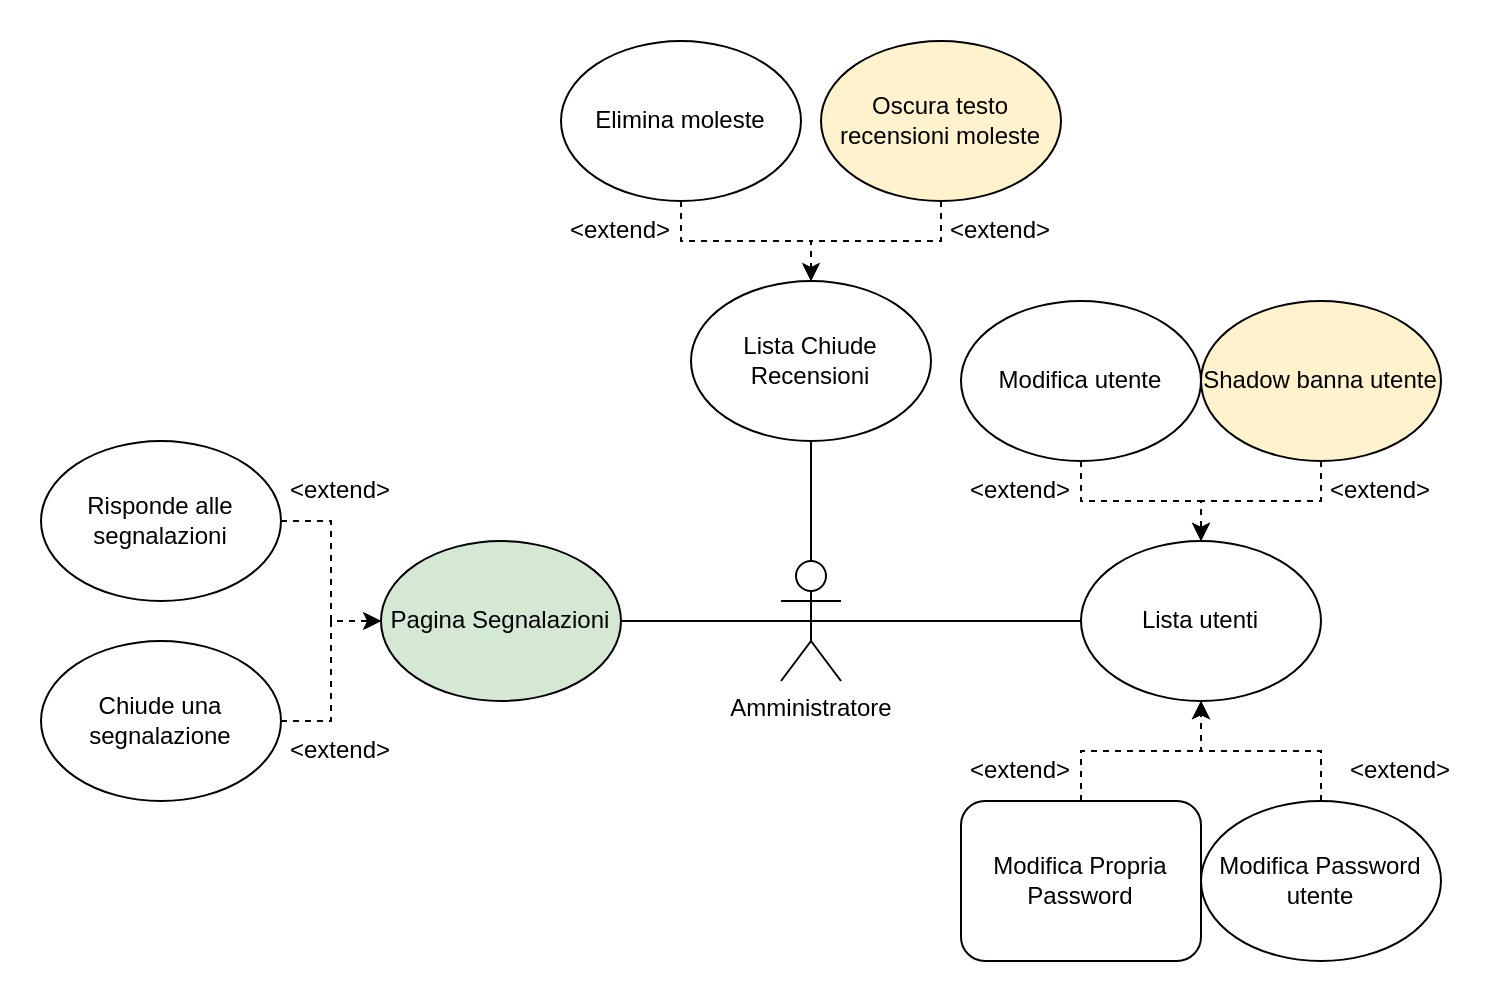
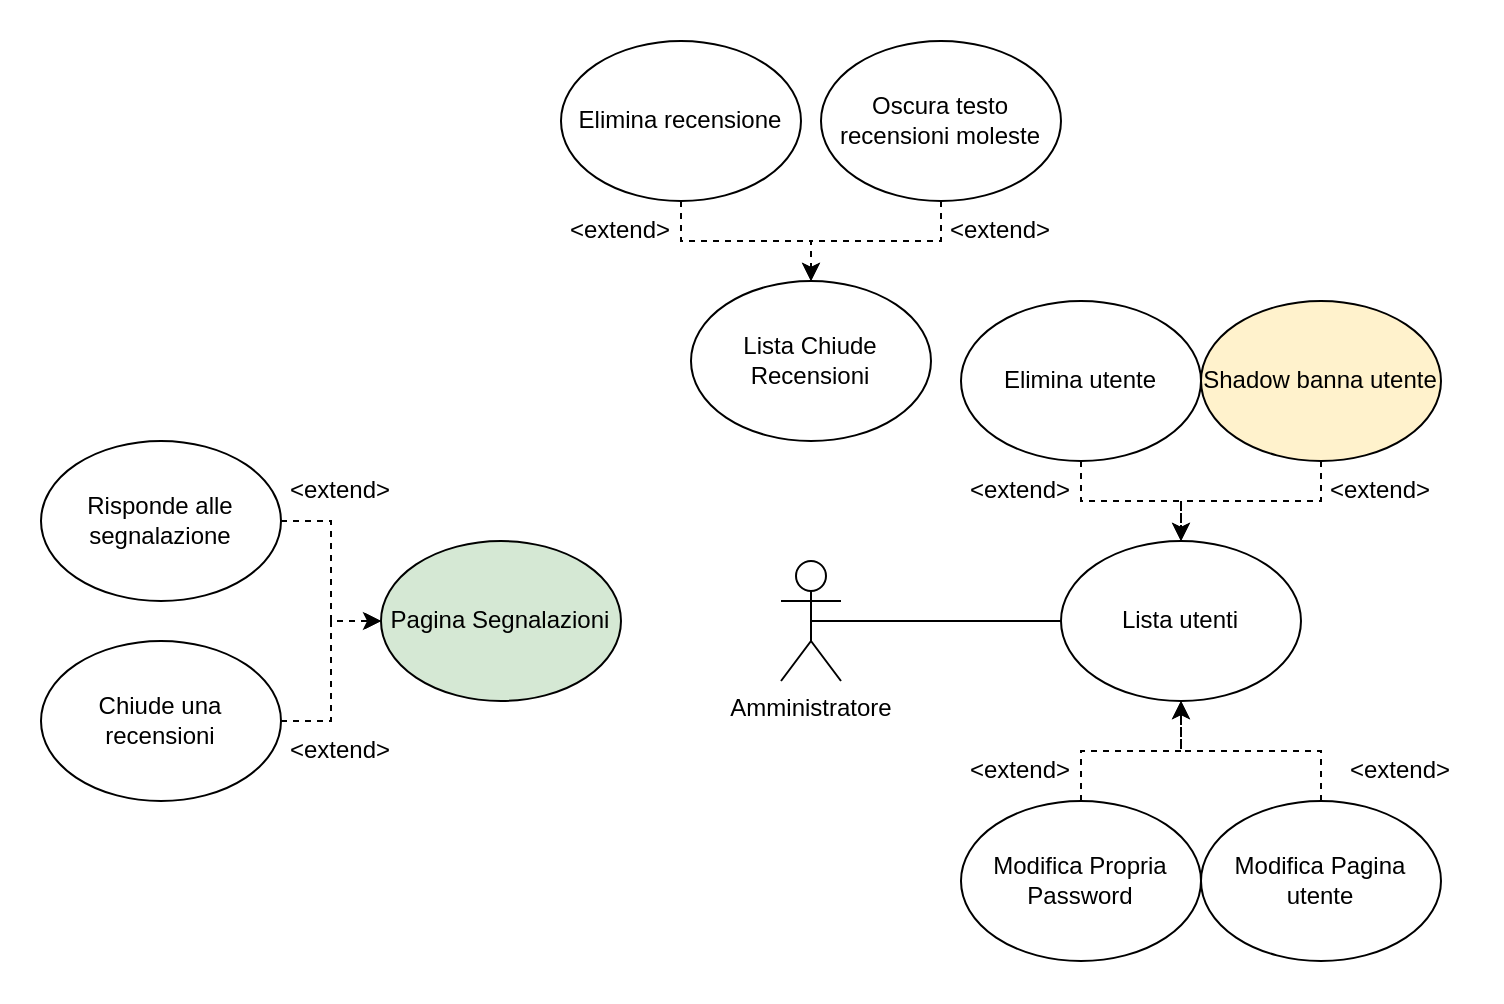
- <mxCell id="24" value="Elimina moleste" style="ellipse;whiteSpace=wrap;html=1;" vertex="1" parent="1"><mxGeometry x="280" y="20" width="120" height="80" as="geometry" /></mxCell>
+ <mxCell id="24" value="Elimina recensione" style="ellipse;whiteSpace=wrap;html=1;" vertex="1" parent="1"><mxGeometry x="280" y="20" width="120" height="80" as="geometry" /></mxCell>
- <mxCell id="15" value="Oscura testo recensioni moleste" style="ellipse;whiteSpace=wrap;html=1;fillColor=#fff2cc;" parent="1" vertex="1"><mxGeometry x="410" y="20" width="120" height="80" as="geometry" /></mxCell>
+ <mxCell id="15" value="Oscura testo recensioni moleste" style="ellipse;whiteSpace=wrap;html=1;" parent="1" vertex="1"><mxGeometry x="410" y="20" width="120" height="80" as="geometry" /></mxCell>
- <mxCell id="14" style="edgeStyle=orthogonalEdgeStyle;rounded=0;orthogonalLoop=1;jettySize=auto;html=1;exitX=0.5;exitY=1;exitDx=0;exitDy=0;entryX=0.5;entryY=0;entryDx=0;entryDy=0;endArrow=open;endFill=1;dashed=1;" parent="1" source="15" target="9" edge="1"><mxGeometry relative="1" as="geometry" /></mxCell>
+ <mxCell id="14" style="edgeStyle=orthogonalEdgeStyle;rounded=0;orthogonalLoop=1;jettySize=auto;html=1;exitX=0.5;exitY=1;exitDx=0;exitDy=0;entryX=0.5;entryY=0;entryDx=0;entryDy=0;endArrow=classic;endFill=1;dashed=1;" parent="1" source="15" target="9" edge="1"><mxGeometry relative="1" as="geometry" /></mxCell>
- <mxCell id="31" value="Modifica utente" style="ellipse;whiteSpace=wrap;html=1;" vertex="1" parent="1"><mxGeometry x="480" y="150" width="120" height="80" as="geometry" /></mxCell>
+ <mxCell id="31" value="Elimina utente" style="ellipse;whiteSpace=wrap;html=1;" vertex="1" parent="1"><mxGeometry x="480" y="150" width="120" height="80" as="geometry" /></mxCell>
- <mxCell id="3" style="edgeStyle=orthogonalEdgeStyle;rounded=0;orthogonalLoop=1;jettySize=auto;html=1;exitX=0.5;exitY=0;exitDx=0;exitDy=0;exitPerimeter=0;entryX=0.5;entryY=1;entryDx=0;entryDy=0;endArrow=none;endFill=0;" parent="1" source="5" target="9" edge="1"><mxGeometry relative="1" as="geometry" /></mxCell>
- <mxCell id="28" value="Risponde alle segnalazioni" style="ellipse;whiteSpace=wrap;html=1;" vertex="1" parent="1"><mxGeometry x="20" y="220" width="120" height="80" as="geometry" /></mxCell>
+ <mxCell id="28" value="Risponde alle segnalazione" style="ellipse;whiteSpace=wrap;html=1;" vertex="1" parent="1"><mxGeometry x="20" y="220" width="120" height="80" as="geometry" /></mxCell>
- <mxCell id="4" style="edgeStyle=orthogonalEdgeStyle;rounded=0;orthogonalLoop=1;jettySize=auto;html=1;exitX=0.5;exitY=0.5;exitDx=0;exitDy=0;exitPerimeter=0;entryX=1;entryY=0.5;entryDx=0;entryDy=0;endArrow=none;endFill=0;" parent="1" source="5" target="10" edge="1"><mxGeometry relative="1" as="geometry" /></mxCell>
- <mxCell id="8" value="Lista utenti" style="ellipse;whiteSpace=wrap;html=1;" parent="1" vertex="1"><mxGeometry x="540" y="270" width="120" height="80" as="geometry" /></mxCell>
+ <mxCell id="8" value="Lista utenti" style="ellipse;whiteSpace=wrap;html=1;" parent="1" vertex="1"><mxGeometry x="530" y="270" width="120" height="80" as="geometry" /></mxCell>
- <mxCell id="12" value="Chiude una segnalazione" style="ellipse;whiteSpace=wrap;html=1;" parent="1" vertex="1"><mxGeometry x="20" y="320" width="120" height="80" as="geometry" /></mxCell>
+ <mxCell id="12" value="Chiude una recensioni" style="ellipse;whiteSpace=wrap;html=1;" parent="1" vertex="1"><mxGeometry x="20" y="320" width="120" height="80" as="geometry" /></mxCell>
- <mxCell id="7" value="Modifica Propria Password" style="whiteSpace=wrap;html=1;rounded=1;" parent="1" vertex="1"><mxGeometry x="480" y="400" width="120" height="80" as="geometry" /></mxCell>
+ <mxCell id="7" value="Modifica Propria Password" style="ellipse;whiteSpace=wrap;html=1;" parent="1" vertex="1"><mxGeometry x="480" y="400" width="120" height="80" as="geometry" /></mxCell>
- <mxCell id="20" value="Modifica Password utente" style="ellipse;whiteSpace=wrap;html=1;" parent="1" vertex="1"><mxGeometry x="600" y="400" width="120" height="80" as="geometry" /></mxCell>
+ <mxCell id="20" value="Modifica Pagina utente" style="ellipse;whiteSpace=wrap;html=1;" parent="1" vertex="1"><mxGeometry x="600" y="400" width="120" height="80" as="geometry" /></mxCell>
